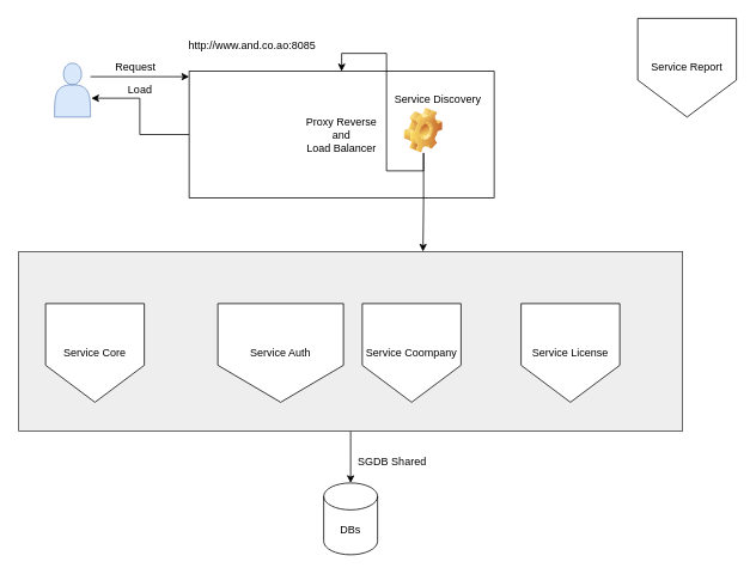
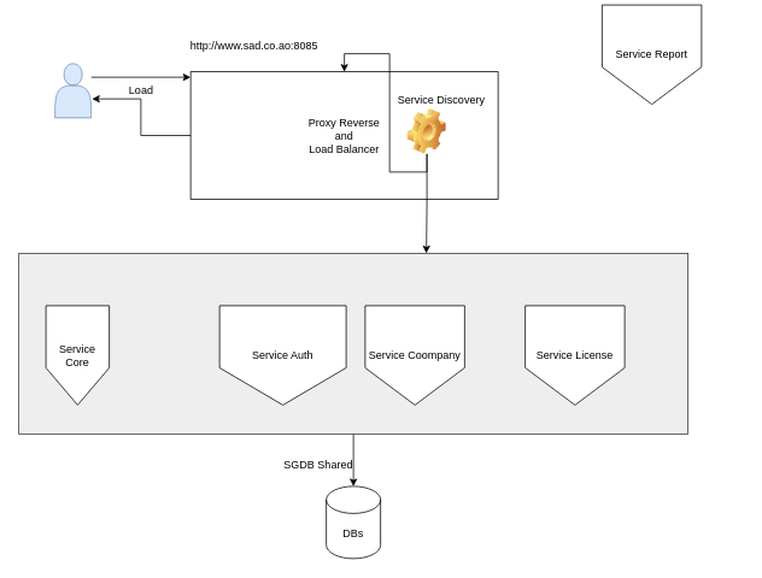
- <mxCell id="17" value="http://www.and.co.ao:8085" style="text;html=1;align=center;verticalAlign=middle;resizable=0;points=[];autosize=1;strokeColor=none;" vertex="1" parent="1"><mxGeometry x="200" y="40" width="160" height="20" as="geometry" /></mxCell>
+ <mxCell id="17" value="http://www.sad.co.ao:8085" style="text;html=1;align=center;verticalAlign=middle;resizable=0;points=[];autosize=1;strokeColor=none;" vertex="1" parent="1"><mxGeometry x="200" y="40" width="160" height="20" as="geometry" /></mxCell>
- <mxCell id="6" value="Request" style="text;html=1;align=center;verticalAlign=middle;resizable=0;points=[];autosize=1;strokeColor=none;" vertex="1" parent="1"><mxGeometry x="120" y="64" width="60" height="20" as="geometry" /></mxCell>
- <mxCell id="11" value="Service Report" style="shape=offPageConnector;whiteSpace=wrap;html=1;" vertex="1" parent="1"><mxGeometry x="710" y="20" width="110" height="110" as="geometry" /></mxCell>
+ <mxCell id="11" value="Service Report" style="shape=offPageConnector;whiteSpace=wrap;html=1;" vertex="1" parent="1"><mxGeometry x="665" y="5" width="110" height="110" as="geometry" /></mxCell>
- <mxCell id="9" value="Service Core" style="shape=offPageConnector;whiteSpace=wrap;html=1;" vertex="1" parent="1"><mxGeometry x="50" y="338" width="110" height="110" as="geometry" /></mxCell>
+ <mxCell id="9" value="Service Core" style="shape=offPageConnector;whiteSpace=wrap;html=1;" vertex="1" parent="1"><mxGeometry x="50" y="338" width="70" height="110" as="geometry" /></mxCell>
- <mxCell id="16" value="SGDB Shared" style="text;html=1;align=center;verticalAlign=middle;resizable=0;points=[];autosize=1;strokeColor=none;" vertex="1" parent="1"><mxGeometry x="391" y="504" width="90" height="20" as="geometry" /></mxCell>
+ <mxCell id="16" value="SGDB Shared" style="text;html=1;align=center;verticalAlign=middle;resizable=0;points=[];autosize=1;strokeColor=none;" vertex="1" parent="1"><mxGeometry x="306" y="504" width="90" height="20" as="geometry" /></mxCell>
